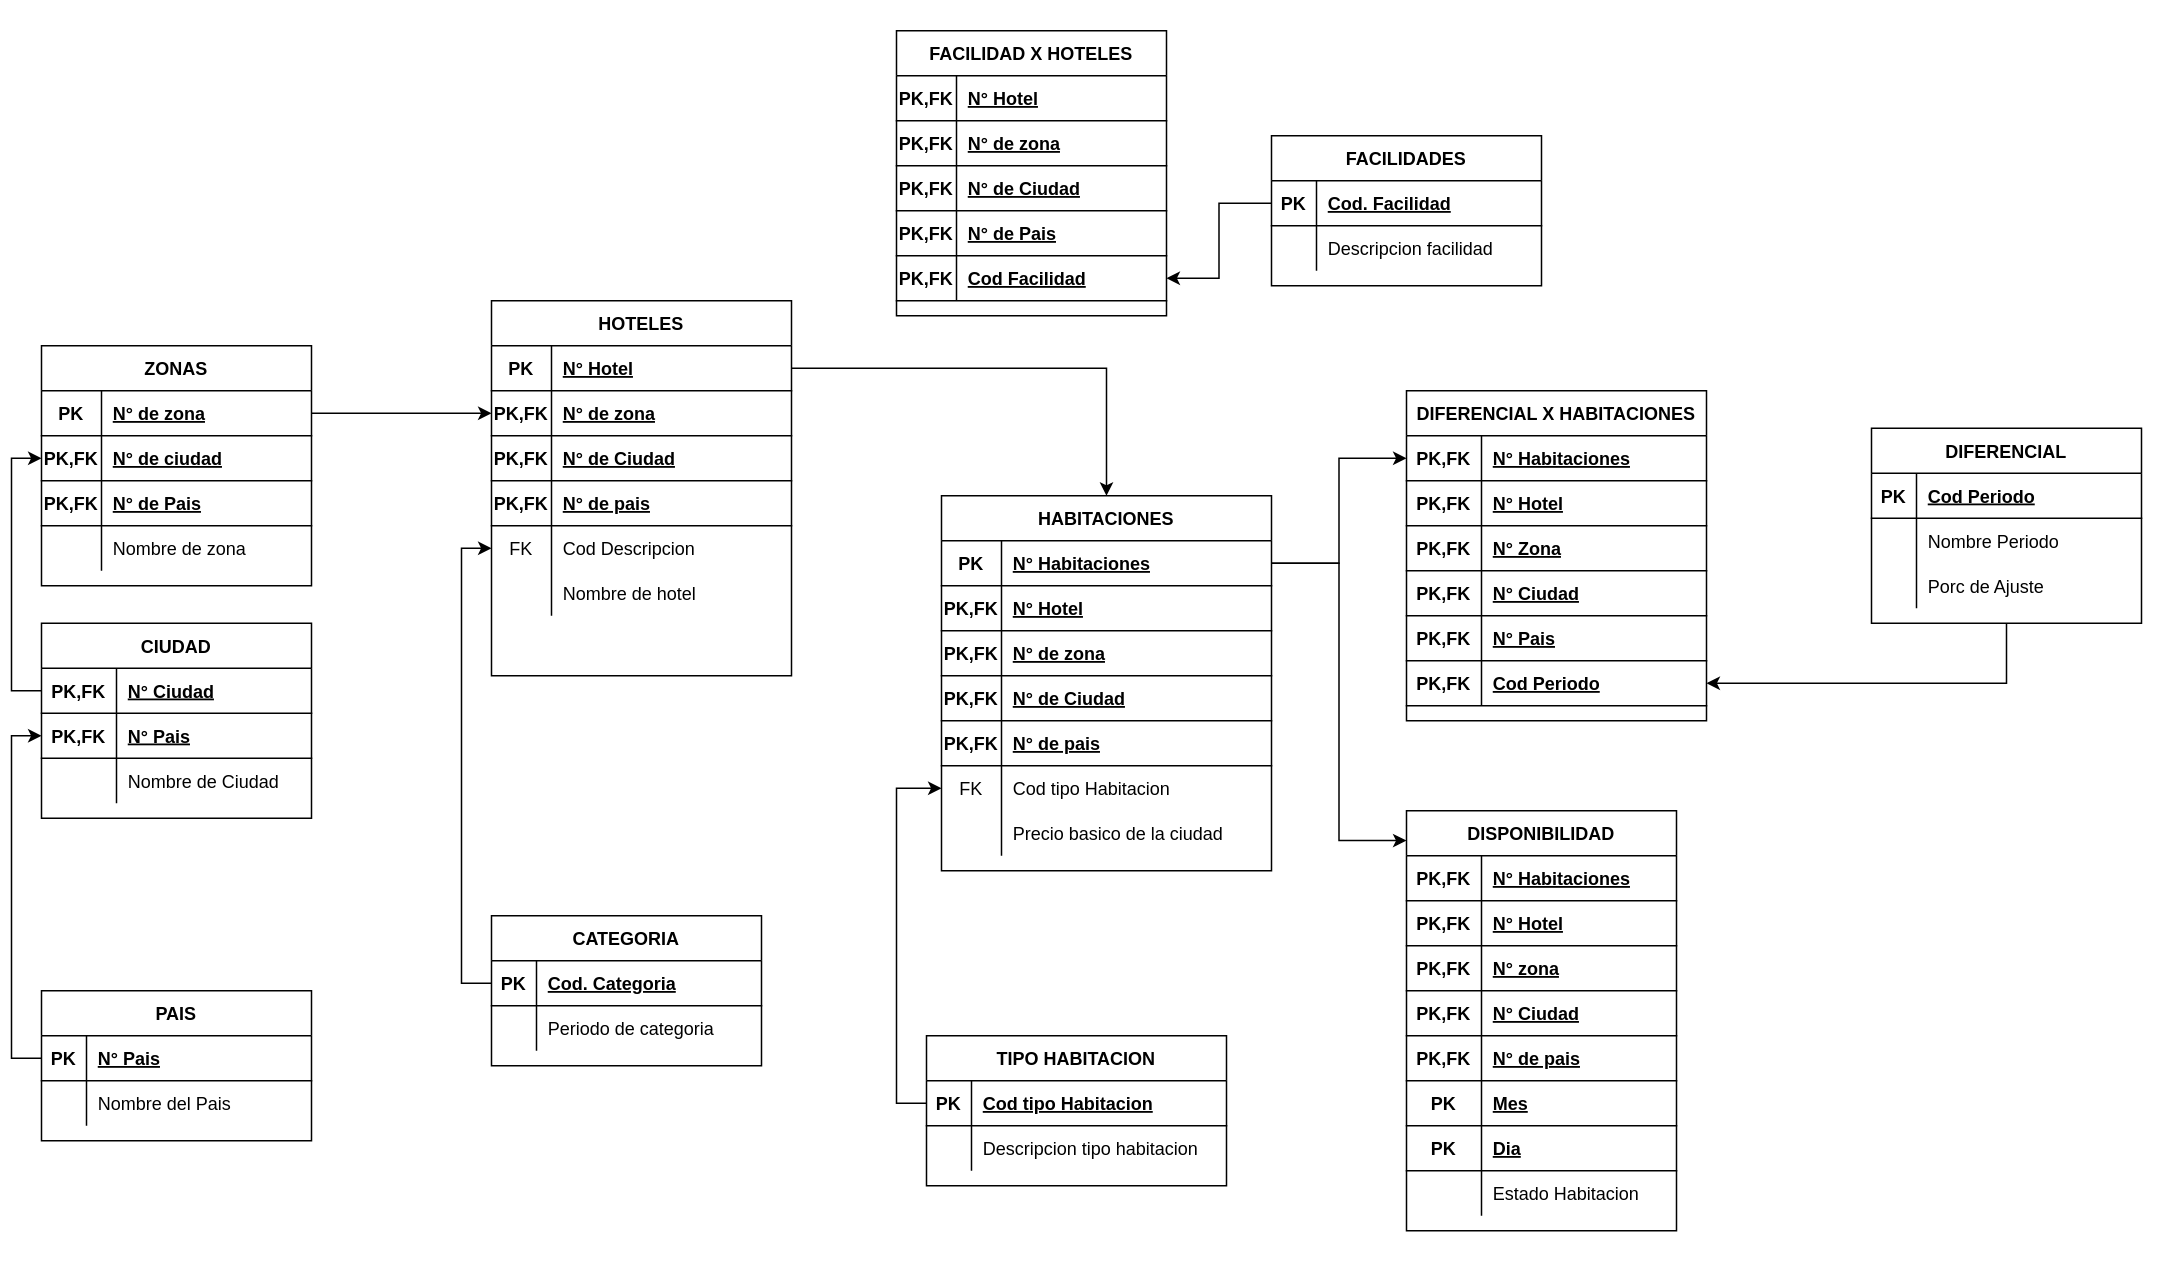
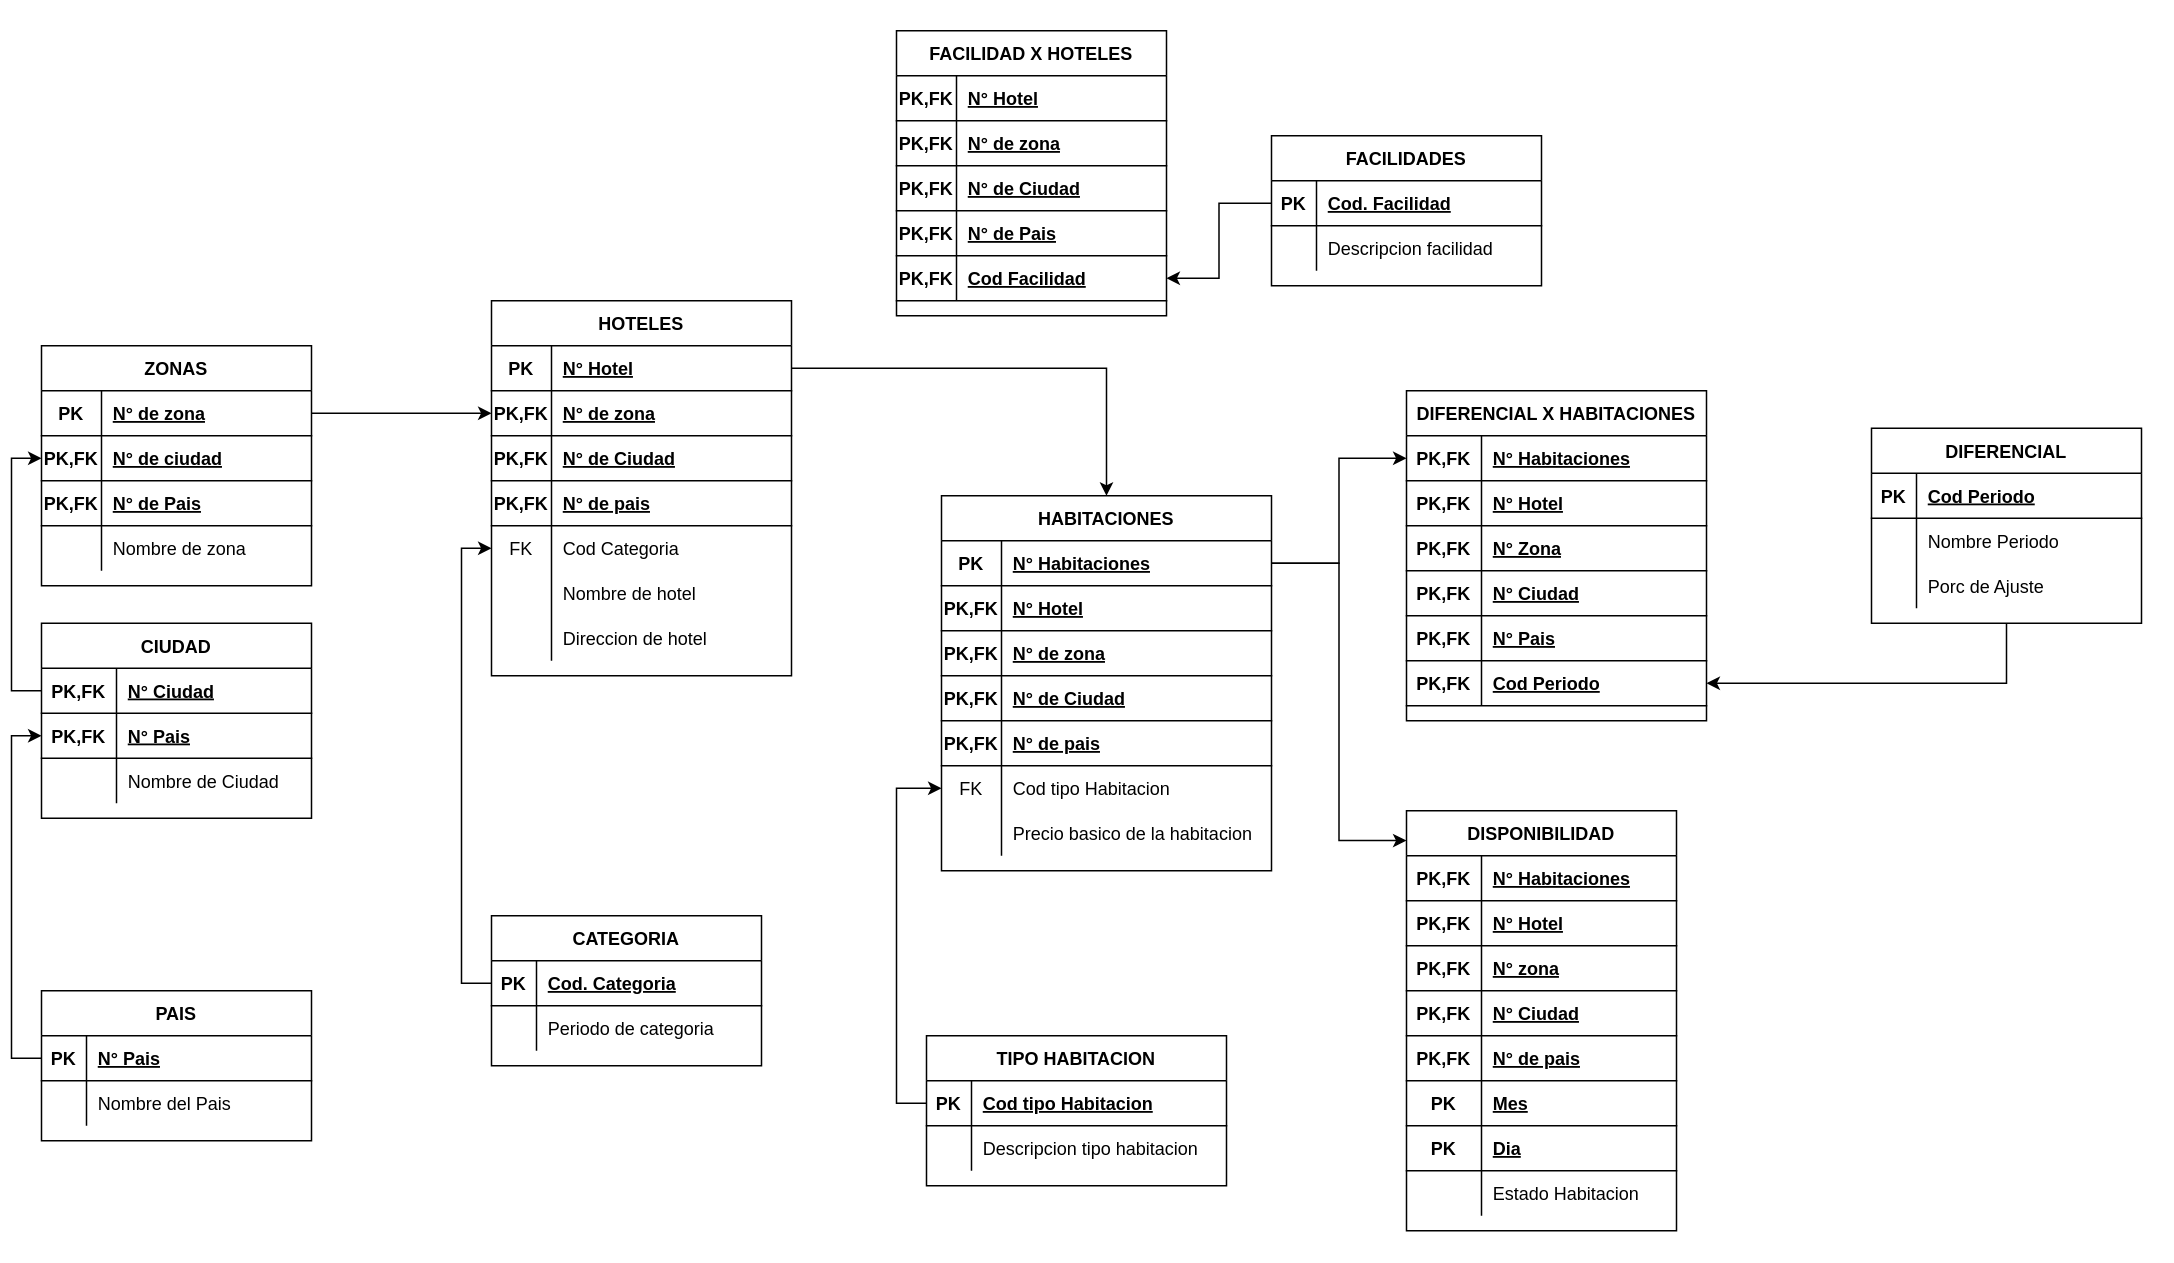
- <mxCell id="17" value="Cod Descripcion" style="shape=partialRectangle;connectable=0;fillColor=none;top=0;left=0;bottom=0;right=0;align=left;spacingLeft=6;fontStyle=0;overflow=hidden;" parent="15" vertex="1"><mxGeometry x="40" width="160" height="30" as="geometry" /></mxCell>
+ <mxCell id="17" value="Cod Categoria" style="shape=partialRectangle;connectable=0;fillColor=none;top=0;left=0;bottom=0;right=0;align=left;spacingLeft=6;fontStyle=0;overflow=hidden;" parent="15" vertex="1"><mxGeometry x="40" width="160" height="30" as="geometry" /></mxCell>
+ <mxCell id="23" value="Direccion de hotel" style="shape=partialRectangle;connectable=0;fillColor=none;top=0;left=0;bottom=0;right=0;align=left;spacingLeft=6;overflow=hidden;" parent="21" vertex="1"><mxGeometry x="40" width="160" height="30" as="geometry" /></mxCell>
- <mxCell id="52" value="Precio basico de la ciudad" style="shape=partialRectangle;connectable=0;fillColor=none;top=0;left=0;bottom=0;right=0;align=left;spacingLeft=6;overflow=hidden;" parent="50" vertex="1"><mxGeometry x="40" width="180" height="30" as="geometry" /></mxCell>
+ <mxCell id="52" value="Precio basico de la habitacion" style="shape=partialRectangle;connectable=0;fillColor=none;top=0;left=0;bottom=0;right=0;align=left;spacingLeft=6;overflow=hidden;" parent="50" vertex="1"><mxGeometry x="40" width="180" height="30" as="geometry" /></mxCell>
